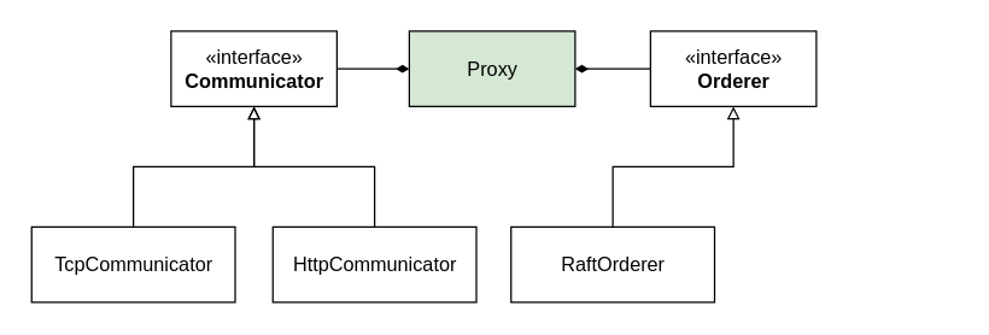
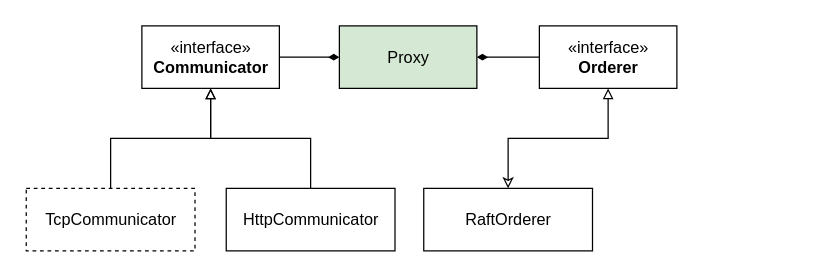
- <mxCell id="8" style="edgeStyle=orthogonalEdgeStyle;rounded=0;orthogonalLoop=1;jettySize=auto;html=1;startArrow=block;startFill=0;endArrow=none;endFill=0;fontSize=13;" parent="1" source="9" target="14" edge="1"><mxGeometry relative="1" as="geometry" /></mxCell>
+ <mxCell id="8" style="edgeStyle=orthogonalEdgeStyle;rounded=0;orthogonalLoop=1;jettySize=auto;html=1;startArrow=block;startFill=0;endArrow=classic;endFill=0;fontSize=13;" parent="1" source="9" target="14" edge="1"><mxGeometry relative="1" as="geometry" /></mxCell>
- <mxCell id="11" value="TcpCommunicator" style="html=1;fontStyle=0;fontSize=13;" parent="10" vertex="1"><mxGeometry width="135" height="50" as="geometry" /></mxCell>
+ <mxCell id="11" value="TcpCommunicator" style="html=1;fontStyle=0;fontSize=13;dashed=1;" parent="10" vertex="1"><mxGeometry width="135" height="50" as="geometry" /></mxCell>
